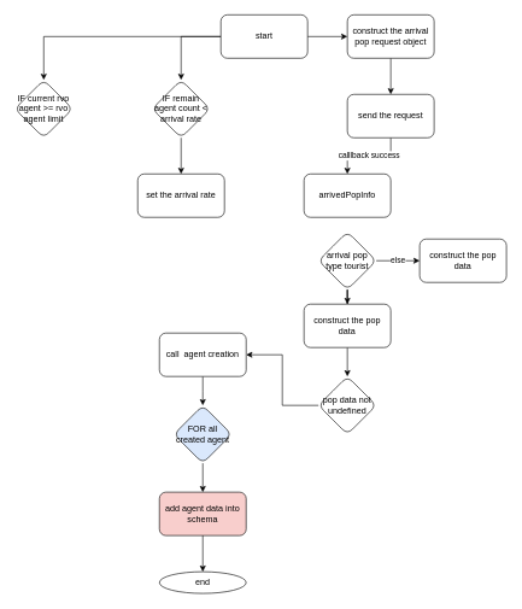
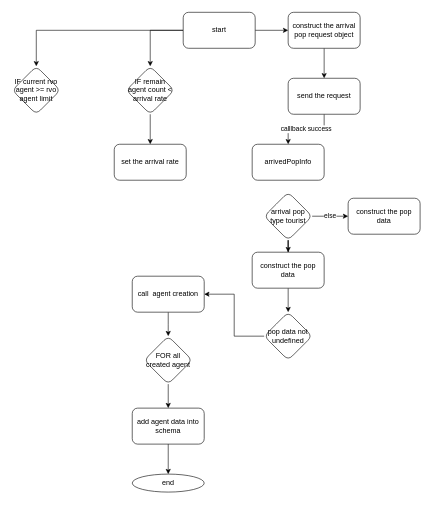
- <mxCell id="26" value="FOR all created agent" style="rhombus;whiteSpace=wrap;html=1;rounded=1;fillColor=#dae8fc;" vertex="1" parent="1"><mxGeometry x="240" y="560" width="80" height="80" as="geometry" /></mxCell>
+ <mxCell id="26" value="FOR all created agent" style="rhombus;whiteSpace=wrap;html=1;rounded=1;" vertex="1" parent="1"><mxGeometry x="240" y="560" width="80" height="80" as="geometry" /></mxCell>
- <mxCell id="28" value="add agent data into schema" style="whiteSpace=wrap;html=1;rounded=1;fillColor=#f8cecc;" vertex="1" parent="1"><mxGeometry x="220" y="680" width="120" height="60" as="geometry" /></mxCell>
+ <mxCell id="28" value="add agent data into schema" style="whiteSpace=wrap;html=1;rounded=1;" vertex="1" parent="1"><mxGeometry x="220" y="680" width="120" height="60" as="geometry" /></mxCell>
